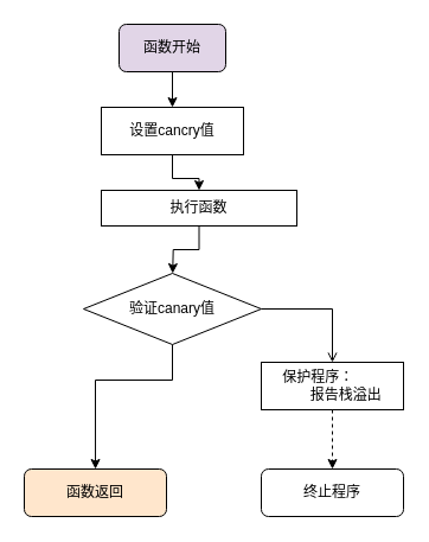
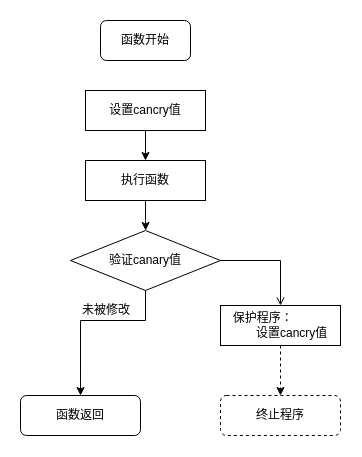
- <mxCell id="3" value="函数开始" style="rounded=1;whiteSpace=wrap;html=1;fillColor=#e1d5e7;" vertex="1" parent="1"><mxGeometry x="100" y="20" width="90" height="40" as="geometry" /></mxCell>
+ <mxCell id="3" value="函数开始" style="rounded=1;whiteSpace=wrap;html=1;" vertex="1" parent="1"><mxGeometry x="100" y="20" width="90" height="40" as="geometry" /></mxCell>
- <mxCell id="2" value="" style="edgeStyle=orthogonalEdgeStyle;rounded=0;orthogonalLoop=1;jettySize=auto;html=1;entryX=0.5;entryY=0;entryDx=0;entryDy=0;" edge="1" parent="1" source="3" target="5"><mxGeometry relative="1" as="geometry"><mxPoint x="145" y="140" as="targetPoint" /></mxGeometry></mxCell>
- <mxCell id="7" value="执行函数" style="rounded=0;whiteSpace=wrap;html=1;" vertex="1" parent="1"><mxGeometry x="85" y="160" width="165" height="30" as="geometry" /></mxCell>
+ <mxCell id="7" value="执行函数" style="rounded=0;whiteSpace=wrap;html=1;" vertex="1" parent="1"><mxGeometry x="85" y="160" width="120" height="40" as="geometry" /></mxCell>
+ <mxCell id="11" value="未被修改" style="text;html=1;resizable=0;points=[];autosize=1;align=left;verticalAlign=top;spacingTop=-4;" vertex="1" parent="1"><mxGeometry x="80" y="300" width="60" height="20" as="geometry" /></mxCell>
- <mxCell id="15" value="&lt;div align=&quot;left&quot;&gt;保护程序：&lt;/div&gt;&lt;div&gt;&amp;nbsp;&amp;nbsp;&amp;nbsp;&amp;nbsp;&amp;nbsp;&amp;nbsp; 报告栈溢出&lt;/div&gt;" style="rounded=0;whiteSpace=wrap;html=1;" vertex="1" parent="1"><mxGeometry x="220" y="305" width="120" height="40" as="geometry" /></mxCell>
+ <mxCell id="15" value="&lt;div align=&quot;left&quot;&gt;保护程序：&lt;/div&gt;&lt;div&gt;&amp;nbsp;&amp;nbsp;&amp;nbsp;&amp;nbsp;&amp;nbsp;&amp;nbsp; 设置cancry值&lt;/div&gt;" style="rounded=0;whiteSpace=wrap;html=1;" vertex="1" parent="1"><mxGeometry x="220" y="305" width="120" height="40" as="geometry" /></mxCell>
- <mxCell id="12" value="函数返回" style="rounded=1;whiteSpace=wrap;html=1;fillColor=#ffe6cc;" vertex="1" parent="1"><mxGeometry x="20" y="395" width="120" height="40" as="geometry" /></mxCell>
+ <mxCell id="12" value="函数返回" style="rounded=1;whiteSpace=wrap;html=1;" vertex="1" parent="1"><mxGeometry x="20" y="395" width="120" height="40" as="geometry" /></mxCell>
- <mxCell id="13" value="终止程序" style="rounded=1;whiteSpace=wrap;html=1;" vertex="1" parent="1"><mxGeometry x="220" y="395" width="120" height="40" as="geometry" /></mxCell>
+ <mxCell id="13" value="终止程序" style="rounded=1;whiteSpace=wrap;html=1;dashed=1;" vertex="1" parent="1"><mxGeometry x="220" y="395" width="120" height="40" as="geometry" /></mxCell>
